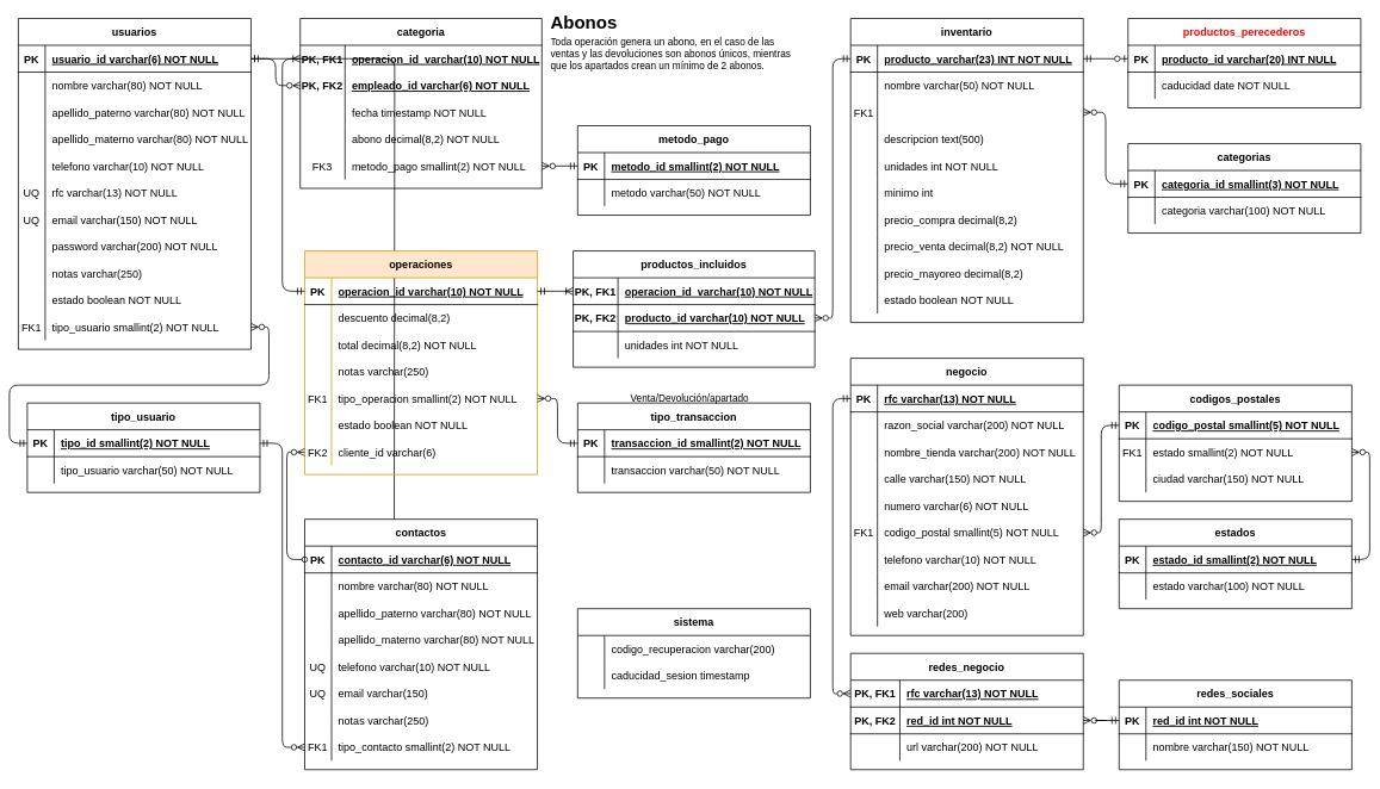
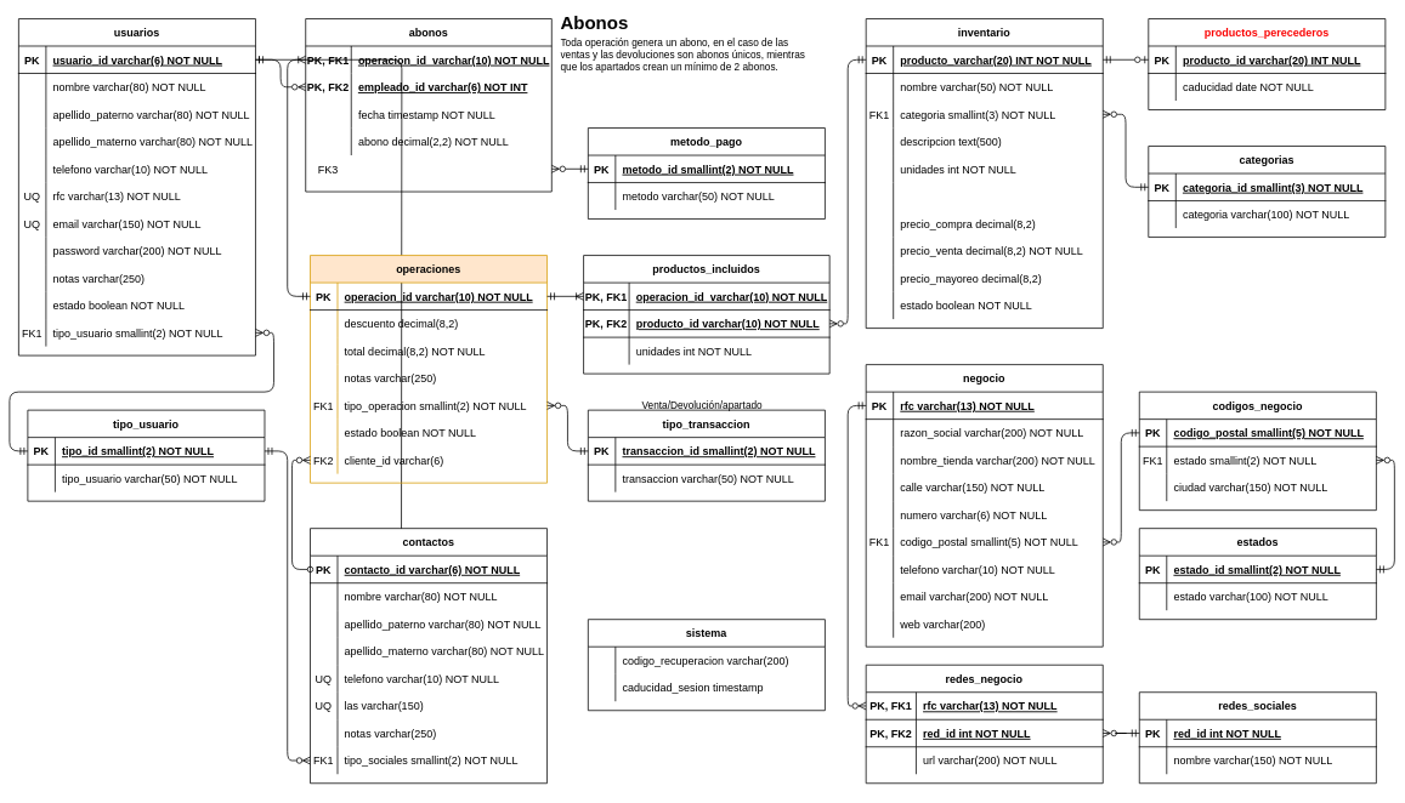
- <mxCell id="75" value="categoria" style="shape=table;startSize=30;container=1;collapsible=1;childLayout=tableLayout;fixedRows=1;rowLines=0;fontStyle=1;align=center;resizeLast=1;swimlaneLine=1;" vertex="1" parent="1"><mxGeometry x="335" y="20" width="270" height="190" as="geometry" /></mxCell>
+ <mxCell id="75" value="abonos" style="shape=table;startSize=30;container=1;collapsible=1;childLayout=tableLayout;fixedRows=1;rowLines=0;fontStyle=1;align=center;resizeLast=1;swimlaneLine=1;" vertex="1" parent="1"><mxGeometry x="335" y="20" width="270" height="190" as="geometry" /></mxCell>
- <mxCell id="143" value="producto_varchar(23) INT NOT NULL " style="shape=partialRectangle;overflow=hidden;connectable=0;fillColor=none;top=0;left=0;bottom=0;right=0;align=left;spacingLeft=6;fontStyle=5;" vertex="1" parent="141"><mxGeometry x="30" width="230" height="30" as="geometry"><mxRectangle width="230" height="30" as="alternateBounds" /></mxGeometry></mxCell>
+ <mxCell id="143" value="producto_varchar(20) INT NOT NULL " style="shape=partialRectangle;overflow=hidden;connectable=0;fillColor=none;top=0;left=0;bottom=0;right=0;align=left;spacingLeft=6;fontStyle=5;" vertex="1" parent="141"><mxGeometry x="30" width="230" height="30" as="geometry"><mxRectangle width="230" height="30" as="alternateBounds" /></mxGeometry></mxCell>
- <mxCell id="81" value="empleado_id varchar(6) NOT NULL" style="shape=partialRectangle;overflow=hidden;connectable=0;fillColor=none;top=0;left=0;bottom=0;right=0;align=left;spacingLeft=6;fontStyle=5;" vertex="1" parent="79"><mxGeometry x="50" width="220" height="30" as="geometry"><mxRectangle width="220" height="30" as="alternateBounds" /></mxGeometry></mxCell>
+ <mxCell id="81" value="empleado_id varchar(6) NOT INT" style="shape=partialRectangle;overflow=hidden;connectable=0;fillColor=none;top=0;left=0;bottom=0;right=0;align=left;spacingLeft=6;fontStyle=5;" vertex="1" parent="79"><mxGeometry x="50" width="220" height="30" as="geometry"><mxRectangle width="220" height="30" as="alternateBounds" /></mxGeometry></mxCell>
+ <mxCell id="149" value="categoria smallint(3) NOT NULL" style="shape=partialRectangle;overflow=hidden;connectable=0;fillColor=none;top=0;left=0;bottom=0;right=0;align=left;spacingLeft=6;fontStyle=0;startSize=30;" vertex="1" parent="147"><mxGeometry x="30" width="230" height="30" as="geometry"><mxRectangle width="230" height="30" as="alternateBounds" /></mxGeometry></mxCell>
- <mxCell id="87" value="abono decimal(8,2) NOT NULL" style="shape=partialRectangle;overflow=hidden;connectable=0;fillColor=none;top=0;left=0;bottom=0;right=0;align=left;spacingLeft=6;" vertex="1" parent="85"><mxGeometry x="50" width="220" height="30" as="geometry"><mxRectangle width="220" height="30" as="alternateBounds" /></mxGeometry></mxCell>
+ <mxCell id="87" value="abono decimal(2,2) NOT NULL" style="shape=partialRectangle;overflow=hidden;connectable=0;fillColor=none;top=0;left=0;bottom=0;right=0;align=left;spacingLeft=6;" vertex="1" parent="85"><mxGeometry x="50" width="220" height="30" as="geometry"><mxRectangle width="220" height="30" as="alternateBounds" /></mxGeometry></mxCell>
- <mxCell id="90" value="metodo_pago smallint(2) NOT NULL" style="shape=partialRectangle;overflow=hidden;connectable=0;fillColor=none;top=0;left=0;bottom=0;right=0;align=left;spacingLeft=6;" vertex="1" parent="88"><mxGeometry x="50" width="220" height="30" as="geometry"><mxRectangle width="220" height="30" as="alternateBounds" /></mxGeometry></mxCell>
- <mxCell id="158" value="minimo int" style="shape=partialRectangle;overflow=hidden;connectable=0;fillColor=none;top=0;left=0;bottom=0;right=0;align=left;spacingLeft=6;fontStyle=0;startSize=30;" vertex="1" parent="156"><mxGeometry x="30" width="230" height="30" as="geometry"><mxRectangle width="230" height="30" as="alternateBounds" /></mxGeometry></mxCell>
- <mxCell id="216" value="codigos_postales" style="shape=table;startSize=30;container=1;collapsible=1;childLayout=tableLayout;fixedRows=1;rowLines=0;fontStyle=1;align=center;resizeLast=1;" vertex="1" parent="1"><mxGeometry x="1250" y="430" width="260" height="130" as="geometry" /></mxCell>
+ <mxCell id="216" value="codigos_negocio" style="shape=table;startSize=30;container=1;collapsible=1;childLayout=tableLayout;fixedRows=1;rowLines=0;fontStyle=1;align=center;resizeLast=1;" vertex="1" parent="1"><mxGeometry x="1250" y="430" width="260" height="130" as="geometry" /></mxCell>
- <mxCell id="122" value="email varchar(150) " style="shape=partialRectangle;overflow=hidden;connectable=0;fillColor=none;top=0;left=0;bottom=0;right=0;align=left;spacingLeft=6;" vertex="1" parent="120"><mxGeometry x="30" width="230" height="30" as="geometry"><mxRectangle width="230" height="30" as="alternateBounds" /></mxGeometry></mxCell>
+ <mxCell id="122" value="las varchar(150) " style="shape=partialRectangle;overflow=hidden;connectable=0;fillColor=none;top=0;left=0;bottom=0;right=0;align=left;spacingLeft=6;" vertex="1" parent="120"><mxGeometry x="30" width="230" height="30" as="geometry"><mxRectangle width="230" height="30" as="alternateBounds" /></mxGeometry></mxCell>
- <mxCell id="128" value="tipo_contacto smallint(2) NOT NULL" style="shape=partialRectangle;overflow=hidden;connectable=0;fillColor=none;top=0;left=0;bottom=0;right=0;align=left;spacingLeft=6;" vertex="1" parent="126"><mxGeometry x="30" width="230" height="30" as="geometry"><mxRectangle width="230" height="30" as="alternateBounds" /></mxGeometry></mxCell>
+ <mxCell id="128" value="tipo_sociales smallint(2) NOT NULL" style="shape=partialRectangle;overflow=hidden;connectable=0;fillColor=none;top=0;left=0;bottom=0;right=0;align=left;spacingLeft=6;" vertex="1" parent="126"><mxGeometry x="30" width="230" height="30" as="geometry"><mxRectangle width="230" height="30" as="alternateBounds" /></mxGeometry></mxCell>
